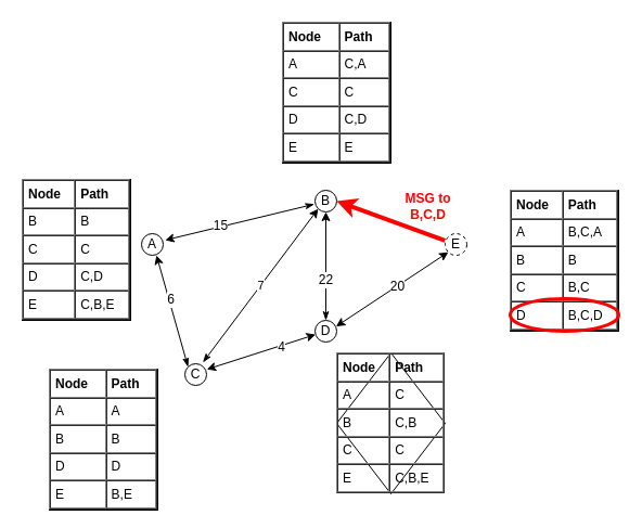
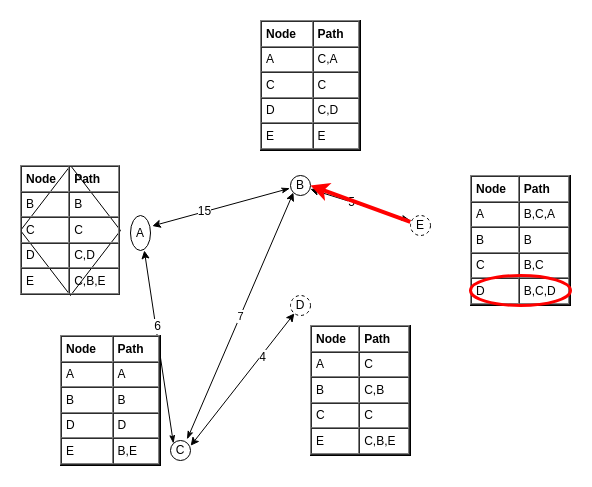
- <mxCell id="26" value="&lt;div&gt;&lt;b&gt;&lt;font color=&quot;#FF0000&quot;&gt;MSG to &lt;br&gt;&lt;/font&gt;&lt;/b&gt;&lt;/div&gt;&lt;div&gt;&lt;b&gt;&lt;font color=&quot;#FF0000&quot;&gt;B,C,D&lt;/font&gt;&lt;/b&gt;&lt;/div&gt;" style="text;html=1;align=center;verticalAlign=middle;resizable=0;points=[];autosize=1;" vertex="1" parent="1"><mxGeometry x="364" y="175" width="60" height="30" as="geometry" /></mxCell>
+ <mxCell id="13" value="" style="endArrow=classic;html=1;exitX=-0.03;exitY=0.24;exitDx=0;exitDy=0;entryX=0.99;entryY=0.68;entryDx=0;entryDy=0;startArrow=classicThin;startFill=1;exitPerimeter=0;entryPerimeter=0;" parent="1" source="3" target="6" edge="1"><mxGeometry width="50" height="50" relative="1" as="geometry"><mxPoint x="310" y="305" as="sourcePoint" /><mxPoint x="310" y="205" as="targetPoint" /></mxGeometry></mxCell>
+ <mxCell id="14" value="5" style="text;html=1;align=center;verticalAlign=middle;resizable=0;points=[];labelBackgroundColor=#ffffff;" parent="13" vertex="1" connectable="0"><mxGeometry x="0.183" relative="1" as="geometry"><mxPoint as="offset" /></mxGeometry></mxCell>
- <mxCell id="2" value="&lt;div&gt;A&lt;/div&gt;" style="ellipse;whiteSpace=wrap;html=1;" parent="1" vertex="1"><mxGeometry x="130" y="215" width="20" height="20" as="geometry" /></mxCell>
+ <mxCell id="2" value="&lt;div&gt;A&lt;/div&gt;" style="ellipse;whiteSpace=wrap;html=1;" parent="1" vertex="1"><mxGeometry x="130" y="215" width="20" height="35" as="geometry" /></mxCell>
- <mxCell id="23" value="&lt;table style=&quot;font-size: 1em ; width: 100% ; height: 100%&quot; cellspacing=&quot;0&quot; cellpadding=&quot;4&quot; border=&quot;1&quot;&gt;&lt;tbody&gt;&lt;tr&gt;&lt;th&gt;Node&lt;br&gt;&lt;/th&gt;&lt;th&gt;Path&lt;/th&gt;&lt;/tr&gt;&lt;tr&gt;&lt;td&gt;B&lt;br&gt;&lt;/td&gt;&lt;td&gt;B&lt;br&gt;&lt;/td&gt;&lt;/tr&gt;&lt;tr&gt;&lt;td&gt;C&lt;br&gt;&lt;/td&gt;&lt;td&gt;C&lt;br&gt;&lt;/td&gt;&lt;/tr&gt;&lt;tr&gt;&lt;td&gt;D&lt;br&gt;&lt;/td&gt;&lt;td&gt;C,D&lt;br&gt;&lt;/td&gt;&lt;/tr&gt;&lt;tr&gt;&lt;td&gt;E&lt;/td&gt;&lt;td&gt;C,B,E&lt;/td&gt;&lt;/tr&gt;&lt;/tbody&gt;&lt;/table&gt; " style="verticalAlign=top;align=left;overflow=fill;fontSize=12;fontFamily=Helvetica;html=1" parent="1" vertex="1"><mxGeometry x="20" y="165" width="100" height="130" as="geometry" /></mxCell>
+ <mxCell id="23" value="&lt;table style=&quot;font-size: 1em ; width: 100% ; height: 100%&quot; cellspacing=&quot;0&quot; cellpadding=&quot;4&quot; border=&quot;1&quot;&gt;&lt;tbody&gt;&lt;tr&gt;&lt;th&gt;Node&lt;br&gt;&lt;/th&gt;&lt;th&gt;Path&lt;/th&gt;&lt;/tr&gt;&lt;tr&gt;&lt;td&gt;B&lt;br&gt;&lt;/td&gt;&lt;td&gt;B&lt;br&gt;&lt;/td&gt;&lt;/tr&gt;&lt;tr&gt;&lt;td&gt;C&lt;br&gt;&lt;/td&gt;&lt;td&gt;C&lt;br&gt;&lt;/td&gt;&lt;/tr&gt;&lt;tr&gt;&lt;td&gt;D&lt;br&gt;&lt;/td&gt;&lt;td&gt;C,D&lt;br&gt;&lt;/td&gt;&lt;/tr&gt;&lt;tr&gt;&lt;td&gt;E&lt;/td&gt;&lt;td&gt;C,B,E&lt;/td&gt;&lt;/tr&gt;&lt;/tbody&gt;&lt;/table&gt; " style="rhombus;verticalAlign=top;align=left;overflow=fill;fontSize=12;fontFamily=Helvetica;html=1;" parent="1" vertex="1"><mxGeometry x="20" y="165" width="100" height="130" as="geometry" /></mxCell>
- <mxCell id="7" value="" style="endArrow=classic;html=1;exitX=0.5;exitY=0;exitDx=0;exitDy=0;entryX=0.5;entryY=1;entryDx=0;entryDy=0;startArrow=classicThin;startFill=1;" parent="1" source="4" target="6" edge="1"><mxGeometry width="50" height="50" relative="1" as="geometry"><mxPoint x="310" y="315" as="sourcePoint" /><mxPoint x="360" y="265" as="targetPoint" /></mxGeometry></mxCell>
- <mxCell id="8" value="22" style="text;html=1;align=center;verticalAlign=middle;resizable=0;points=[];labelBackgroundColor=#ffffff;" parent="7" vertex="1" connectable="0"><mxGeometry x="-0.242" y="1" relative="1" as="geometry"><mxPoint as="offset" /></mxGeometry></mxCell>
- <mxCell id="11" value="" style="endArrow=classic;html=1;exitX=0.97;exitY=0.28;exitDx=0;exitDy=0;entryX=0;entryY=1;entryDx=0;entryDy=0;exitPerimeter=0;startArrow=classic;startFill=1;" parent="1" source="4" target="3" edge="1"><mxGeometry width="50" height="50" relative="1" as="geometry"><mxPoint x="320" y="315" as="sourcePoint" /><mxPoint x="320" y="215" as="targetPoint" /></mxGeometry></mxCell>
- <mxCell id="12" value="&lt;div&gt;20&lt;/div&gt;" style="text;html=1;align=center;verticalAlign=middle;resizable=0;points=[];labelBackgroundColor=#ffffff;" parent="11" vertex="1" connectable="0"><mxGeometry x="0.08" relative="1" as="geometry"><mxPoint as="offset" /></mxGeometry></mxCell>
- <mxCell id="4" value="D" style="ellipse;whiteSpace=wrap;html=1;" parent="1" vertex="1"><mxGeometry x="290" y="295" width="20" height="20" as="geometry" /></mxCell>
+ <mxCell id="4" value="D" style="ellipse;whiteSpace=wrap;html=1;dashed=1;" parent="1" vertex="1"><mxGeometry x="290" y="295" width="20" height="20" as="geometry" /></mxCell>
- <mxCell id="5" value="C" style="ellipse;whiteSpace=wrap;html=1;" parent="1" vertex="1"><mxGeometry x="170" y="335" width="20" height="20" as="geometry" /></mxCell>
+ <mxCell id="5" value="C" style="ellipse;whiteSpace=wrap;html=1;" parent="1" vertex="1"><mxGeometry x="170" y="440" width="20" height="20" as="geometry" /></mxCell>
- <mxCell id="21" value="&lt;table style=&quot;font-size: 1em ; width: 100% ; height: 100%&quot; cellspacing=&quot;0&quot; cellpadding=&quot;4&quot; border=&quot;1&quot;&gt;&lt;tbody&gt;&lt;tr&gt;&lt;th&gt;Node&lt;br&gt;&lt;/th&gt;&lt;th&gt;Path&lt;br&gt;&lt;/th&gt;&lt;/tr&gt;&lt;tr&gt;&lt;td&gt;A&lt;br&gt;&lt;/td&gt;&lt;td&gt;C&lt;br&gt;&lt;/td&gt;&lt;/tr&gt;&lt;tr&gt;&lt;td&gt;B&lt;br&gt;&lt;/td&gt;&lt;td&gt;C,B&lt;br&gt;&lt;/td&gt;&lt;/tr&gt;&lt;tr&gt;&lt;td&gt;C&lt;br&gt;&lt;/td&gt;&lt;td&gt;C&lt;br&gt;&lt;/td&gt;&lt;/tr&gt;&lt;tr&gt;&lt;td&gt;E&lt;/td&gt;&lt;td&gt;C,B,E&lt;br&gt;&lt;/td&gt;&lt;/tr&gt;&lt;/tbody&gt;&lt;/table&gt; " style="rhombus;verticalAlign=top;align=left;overflow=fill;fontSize=12;fontFamily=Helvetica;html=1;" parent="1" vertex="1"><mxGeometry x="310" y="325" width="100" height="130" as="geometry" /></mxCell>
+ <mxCell id="21" value="&lt;table style=&quot;font-size: 1em ; width: 100% ; height: 100%&quot; cellspacing=&quot;0&quot; cellpadding=&quot;4&quot; border=&quot;1&quot;&gt;&lt;tbody&gt;&lt;tr&gt;&lt;th&gt;Node&lt;br&gt;&lt;/th&gt;&lt;th&gt;Path&lt;br&gt;&lt;/th&gt;&lt;/tr&gt;&lt;tr&gt;&lt;td&gt;A&lt;br&gt;&lt;/td&gt;&lt;td&gt;C&lt;br&gt;&lt;/td&gt;&lt;/tr&gt;&lt;tr&gt;&lt;td&gt;B&lt;br&gt;&lt;/td&gt;&lt;td&gt;C,B&lt;br&gt;&lt;/td&gt;&lt;/tr&gt;&lt;tr&gt;&lt;td&gt;C&lt;br&gt;&lt;/td&gt;&lt;td&gt;C&lt;br&gt;&lt;/td&gt;&lt;/tr&gt;&lt;tr&gt;&lt;td&gt;E&lt;/td&gt;&lt;td&gt;C,B,E&lt;br&gt;&lt;/td&gt;&lt;/tr&gt;&lt;/tbody&gt;&lt;/table&gt; " style="verticalAlign=top;align=left;overflow=fill;fontSize=12;fontFamily=Helvetica;html=1" parent="1" vertex="1"><mxGeometry x="310" y="325" width="100" height="130" as="geometry" /></mxCell>
- <mxCell id="24" value="&lt;table style=&quot;font-size: 1em ; width: 100% ; height: 100%&quot; cellspacing=&quot;0&quot; cellpadding=&quot;4&quot; border=&quot;1&quot;&gt;&lt;tbody&gt;&lt;tr&gt;&lt;th&gt;Node&lt;br&gt;&lt;/th&gt;&lt;th&gt;Path&lt;/th&gt;&lt;/tr&gt;&lt;tr&gt;&lt;td&gt;A&lt;br&gt;&lt;/td&gt;&lt;td&gt;A&lt;br&gt;&lt;/td&gt;&lt;/tr&gt;&lt;tr&gt;&lt;td&gt;B&lt;br&gt;&lt;/td&gt;&lt;td&gt;B&lt;br&gt;&lt;/td&gt;&lt;/tr&gt;&lt;tr&gt;&lt;td&gt;D&lt;/td&gt;&lt;td&gt;D&lt;br&gt;&lt;/td&gt;&lt;/tr&gt;&lt;tr&gt;&lt;td&gt;E&lt;/td&gt;&lt;td&gt;B,E&lt;/td&gt;&lt;/tr&gt;&lt;/tbody&gt;&lt;/table&gt; " style="verticalAlign=top;align=left;overflow=fill;fontSize=12;fontFamily=Helvetica;html=1" parent="1" vertex="1"><mxGeometry x="45" y="340" width="100" height="130" as="geometry" /></mxCell>
+ <mxCell id="24" value="&lt;table style=&quot;font-size: 1em ; width: 100% ; height: 100%&quot; cellspacing=&quot;0&quot; cellpadding=&quot;4&quot; border=&quot;1&quot;&gt;&lt;tbody&gt;&lt;tr&gt;&lt;th&gt;Node&lt;br&gt;&lt;/th&gt;&lt;th&gt;Path&lt;/th&gt;&lt;/tr&gt;&lt;tr&gt;&lt;td&gt;A&lt;br&gt;&lt;/td&gt;&lt;td&gt;A&lt;br&gt;&lt;/td&gt;&lt;/tr&gt;&lt;tr&gt;&lt;td&gt;B&lt;br&gt;&lt;/td&gt;&lt;td&gt;B&lt;br&gt;&lt;/td&gt;&lt;/tr&gt;&lt;tr&gt;&lt;td&gt;D&lt;/td&gt;&lt;td&gt;D&lt;br&gt;&lt;/td&gt;&lt;/tr&gt;&lt;tr&gt;&lt;td&gt;E&lt;/td&gt;&lt;td&gt;B,E&lt;/td&gt;&lt;/tr&gt;&lt;/tbody&gt;&lt;/table&gt; " style="verticalAlign=top;align=left;overflow=fill;fontSize=12;fontFamily=Helvetica;html=1" parent="1" vertex="1"><mxGeometry x="60" y="335" width="100" height="130" as="geometry" /></mxCell>
